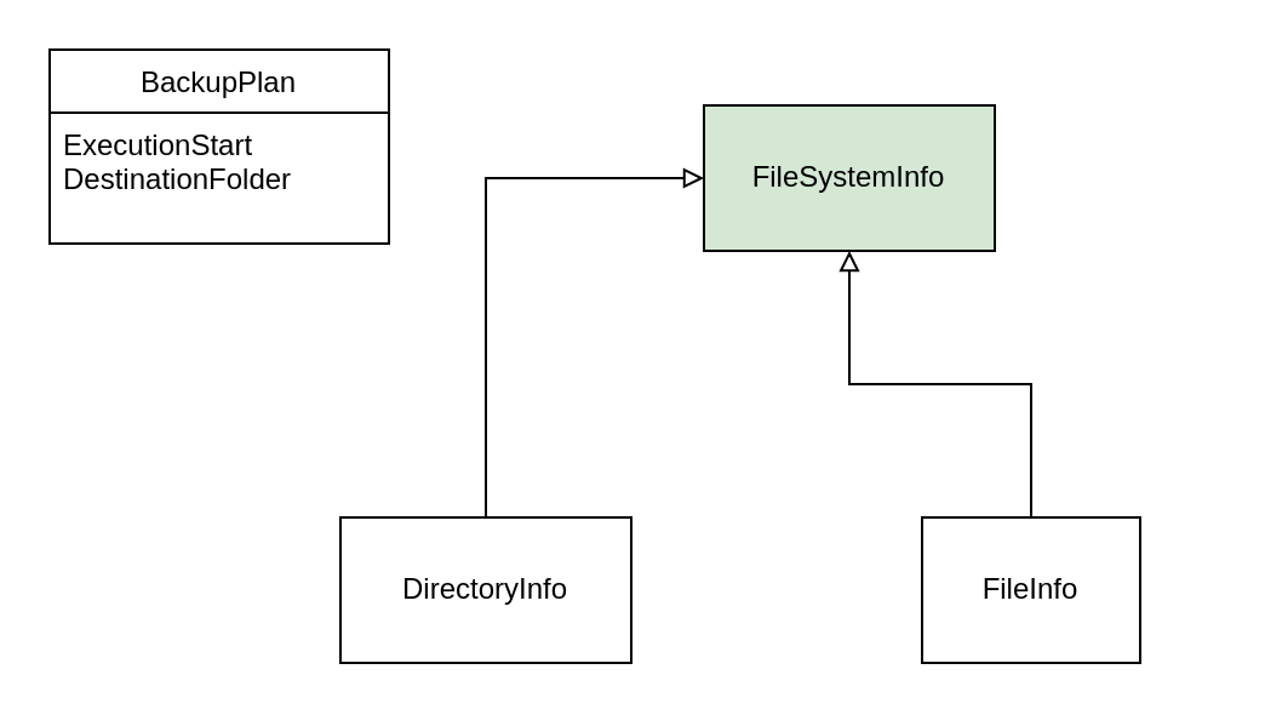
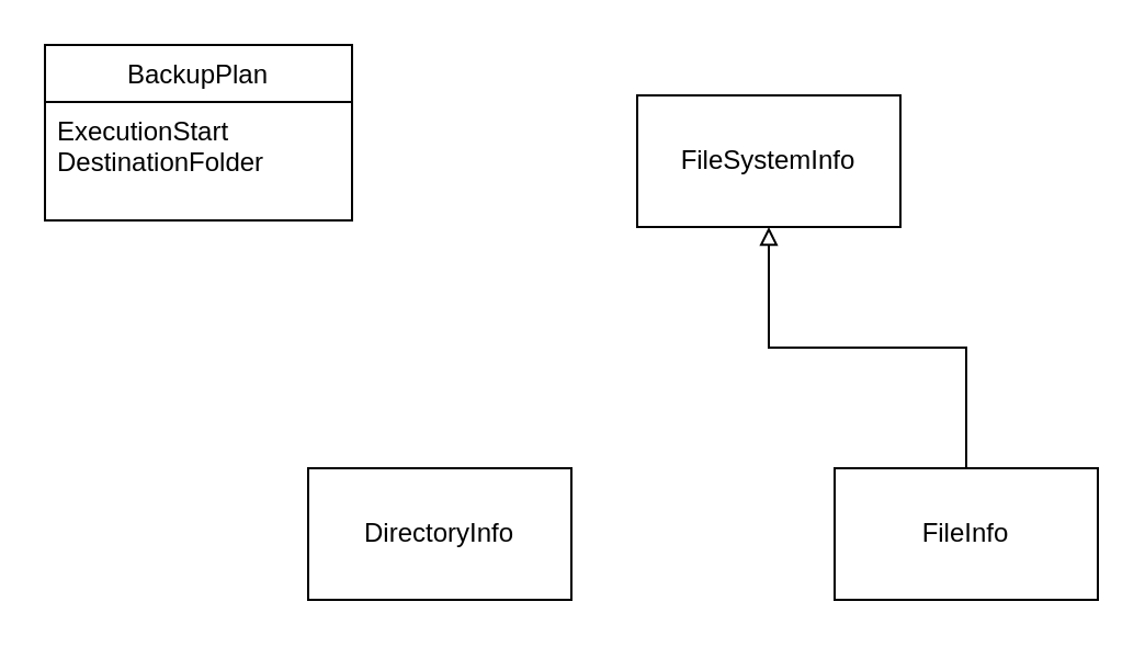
- <mxCell id="4" value="FileSystemInfo" style="rounded=0;whiteSpace=wrap;html=1;fillColor=#d5e8d4;" vertex="1" parent="1"><mxGeometry x="290" y="43" width="120" height="60" as="geometry" /></mxCell>
+ <mxCell id="4" value="FileSystemInfo" style="rounded=0;whiteSpace=wrap;html=1;" vertex="1" parent="1"><mxGeometry x="290" y="43" width="120" height="60" as="geometry" /></mxCell>
- <mxCell id="3" style="edgeStyle=orthogonalEdgeStyle;rounded=0;orthogonalLoop=1;jettySize=auto;html=1;startArrow=block;startFill=0;endArrow=none;endFill=0;" edge="1" parent="1" source="4" target="6"><mxGeometry relative="1" as="geometry" /></mxCell>
- <mxCell id="5" value="FileInfo" style="rounded=0;whiteSpace=wrap;html=1;" vertex="1" parent="1"><mxGeometry x="380" y="213" width="90" height="60" as="geometry" /></mxCell>
+ <mxCell id="5" value="FileInfo" style="rounded=0;whiteSpace=wrap;html=1;" vertex="1" parent="1"><mxGeometry x="380" y="213" width="120" height="60" as="geometry" /></mxCell>
